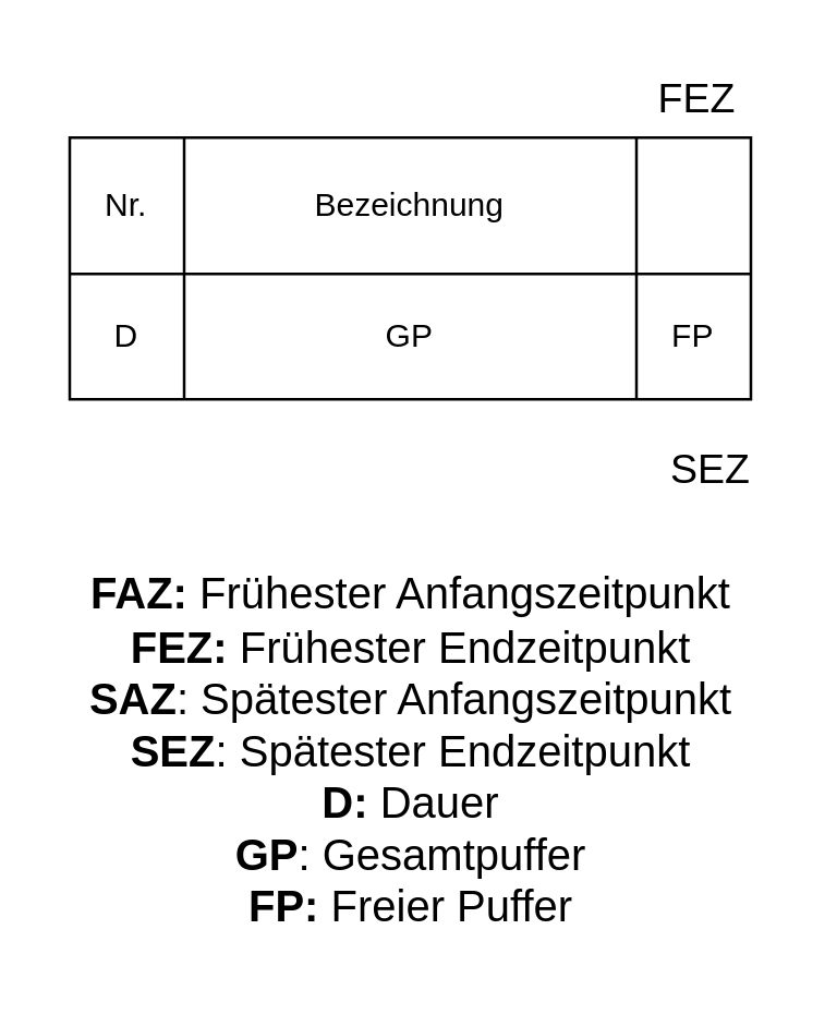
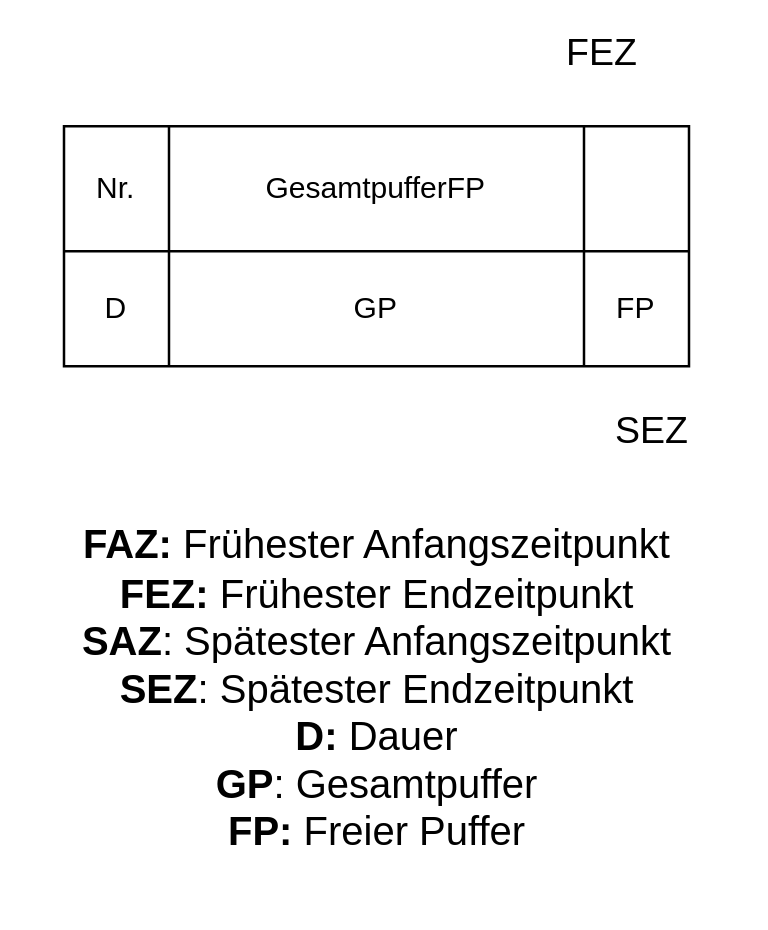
- <mxCell id="12" value="FEZ" style="text;html=1;align=center;verticalAlign=middle;resizable=0;points=[];autosize=1;strokeColor=none;fillColor=none;fontSize=15;labelBackgroundColor=none;" vertex="1" parent="1"><mxGeometry x="230" y="20" width="50" height="30" as="geometry" /></mxCell>
+ <mxCell id="12" value="FEZ" style="text;html=1;align=center;verticalAlign=middle;resizable=0;points=[];autosize=1;strokeColor=none;fillColor=none;fontSize=15;labelBackgroundColor=none;" vertex="1" parent="1"><mxGeometry x="215" y="5" width="50" height="30" as="geometry" /></mxCell>
- <mxCell id="5" value="Bezeichnung" style="shape=partialRectangle;html=1;whiteSpace=wrap;connectable=0;fillColor=none;top=0;left=0;bottom=0;right=0;overflow=hidden;labelBackgroundColor=none;" vertex="1" parent="3"><mxGeometry x="42" width="166" height="50" as="geometry"><mxRectangle width="166" height="50" as="alternateBounds" /></mxGeometry></mxCell>
+ <mxCell id="5" value="GesamtpufferFP" style="shape=partialRectangle;html=1;whiteSpace=wrap;connectable=0;fillColor=none;top=0;left=0;bottom=0;right=0;overflow=hidden;labelBackgroundColor=none;" vertex="1" parent="3"><mxGeometry x="42" width="166" height="50" as="geometry"><mxRectangle width="166" height="50" as="alternateBounds" /></mxGeometry></mxCell>
